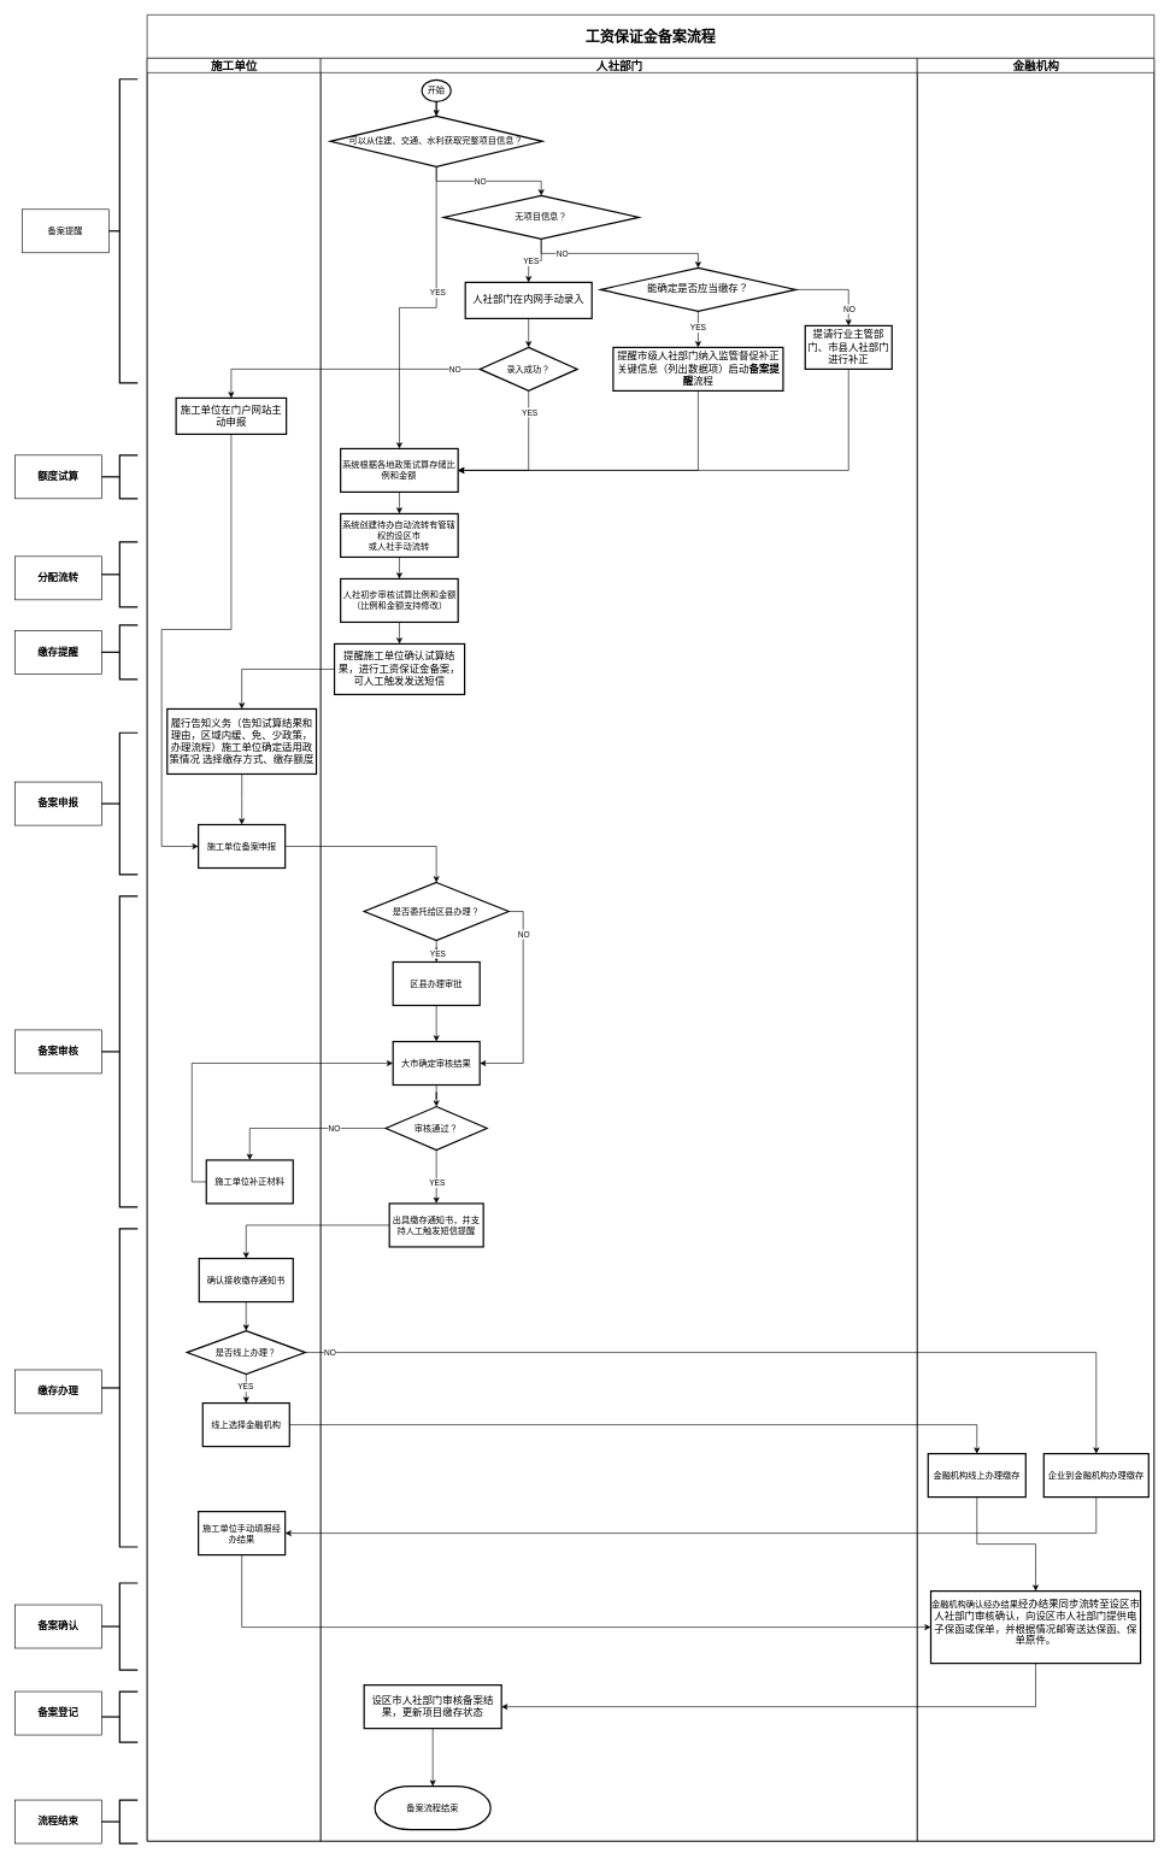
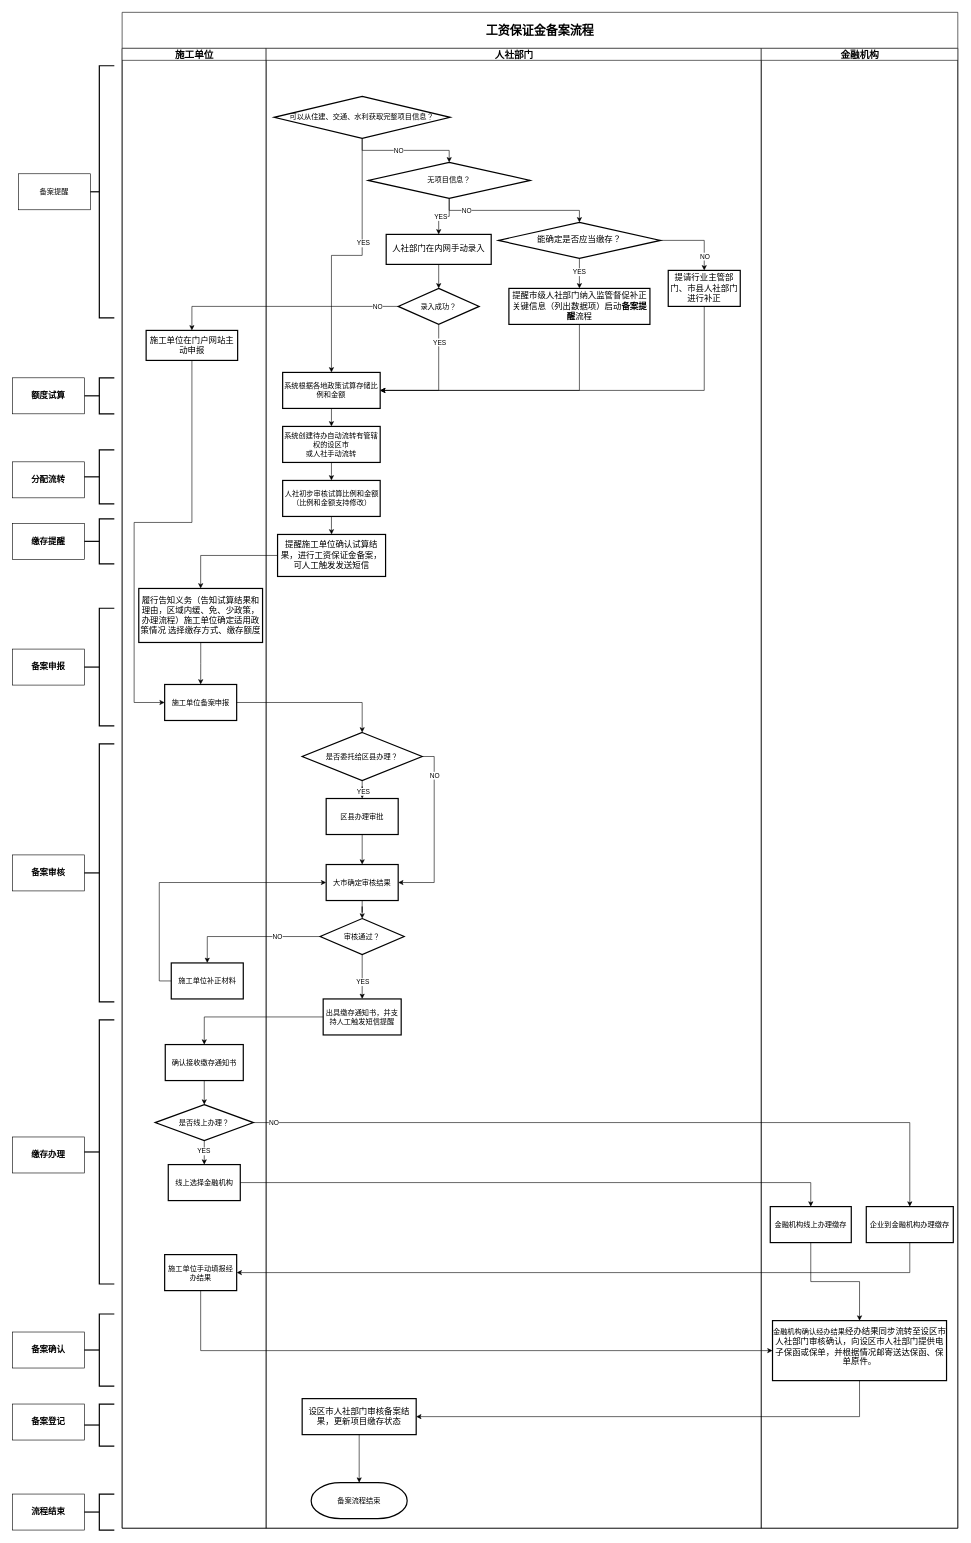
- <mxCell id="18" value="开始" style="strokeWidth=2;html=1;shape=mxgraph.flowchart.start_2;whiteSpace=wrap;" vertex="1" parent="17"><mxGeometry x="140" y="30" width="40" height="30" as="geometry" /></mxCell>
- <mxCell id="22" style="edgeStyle=orthogonalEdgeStyle;rounded=0;orthogonalLoop=1;jettySize=auto;html=1;entryX=0.5;entryY=0;entryDx=0;entryDy=0;entryPerimeter=0;" edge="1" parent="17" source="18" target="21"><mxGeometry relative="1" as="geometry" /></mxCell>
